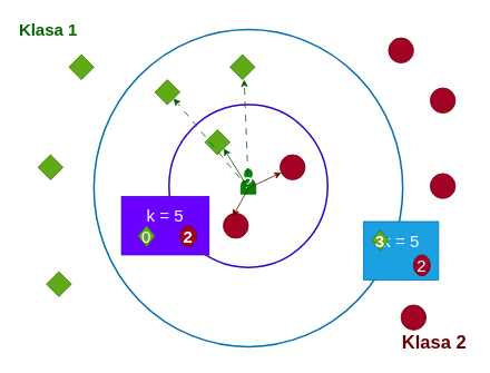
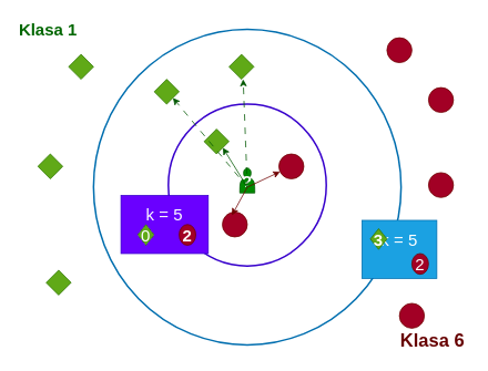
- <mxCell id="28" value="&lt;font style=&quot;font-size: 20px;&quot;&gt;0&lt;/font&gt;" style="rhombus;whiteSpace=wrap;html=1;fillColor=#60a917;fontColor=#ffffff;strokeColor=#2D7600;" parent="1" vertex="1"><mxGeometry x="165" y="270" width="20" height="25" as="geometry" /></mxCell>
+ <mxCell id="28" value="&lt;font style=&quot;font-size: 20px;&quot;&gt;0&lt;/font&gt;" style="rhombus;whiteSpace=wrap;html=1;fillColor=#60a917;fontColor=#ffffff;strokeColor=#2D7600;dashed=1;" parent="1" vertex="1"><mxGeometry x="165" y="270" width="20" height="25" as="geometry" /></mxCell>
- <mxCell id="17" value="&lt;font style=&quot;font-size: 22px;&quot; color=&quot;#660000&quot;&gt;&lt;b&gt;Klasa 2&lt;/b&gt;&lt;/font&gt;" style="text;html=1;align=center;verticalAlign=middle;whiteSpace=wrap;rounded=0;" parent="1" vertex="1"><mxGeometry x="475" y="395" width="90" height="30" as="geometry" /></mxCell>
+ <mxCell id="17" value="&lt;font style=&quot;font-size: 22px;&quot; color=&quot;#660000&quot;&gt;&lt;b&gt;Klasa 6&lt;/b&gt;&lt;/font&gt;" style="text;html=1;align=center;verticalAlign=middle;whiteSpace=wrap;rounded=0;" parent="1" vertex="1"><mxGeometry x="475" y="395" width="90" height="30" as="geometry" /></mxCell>
